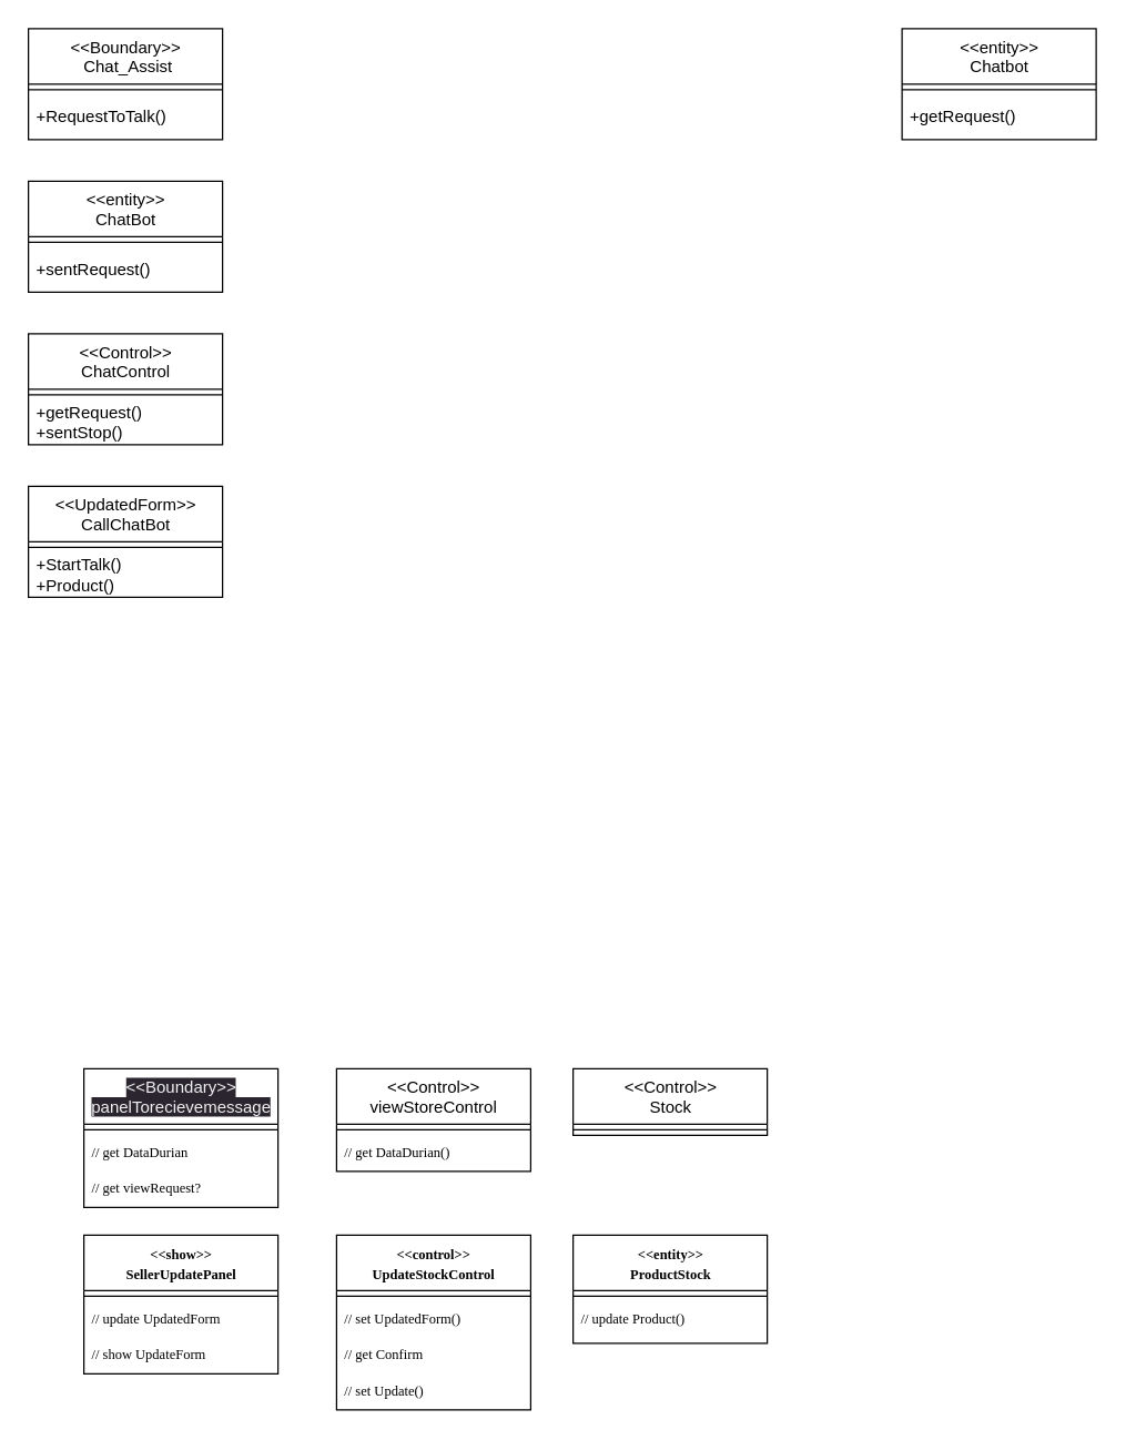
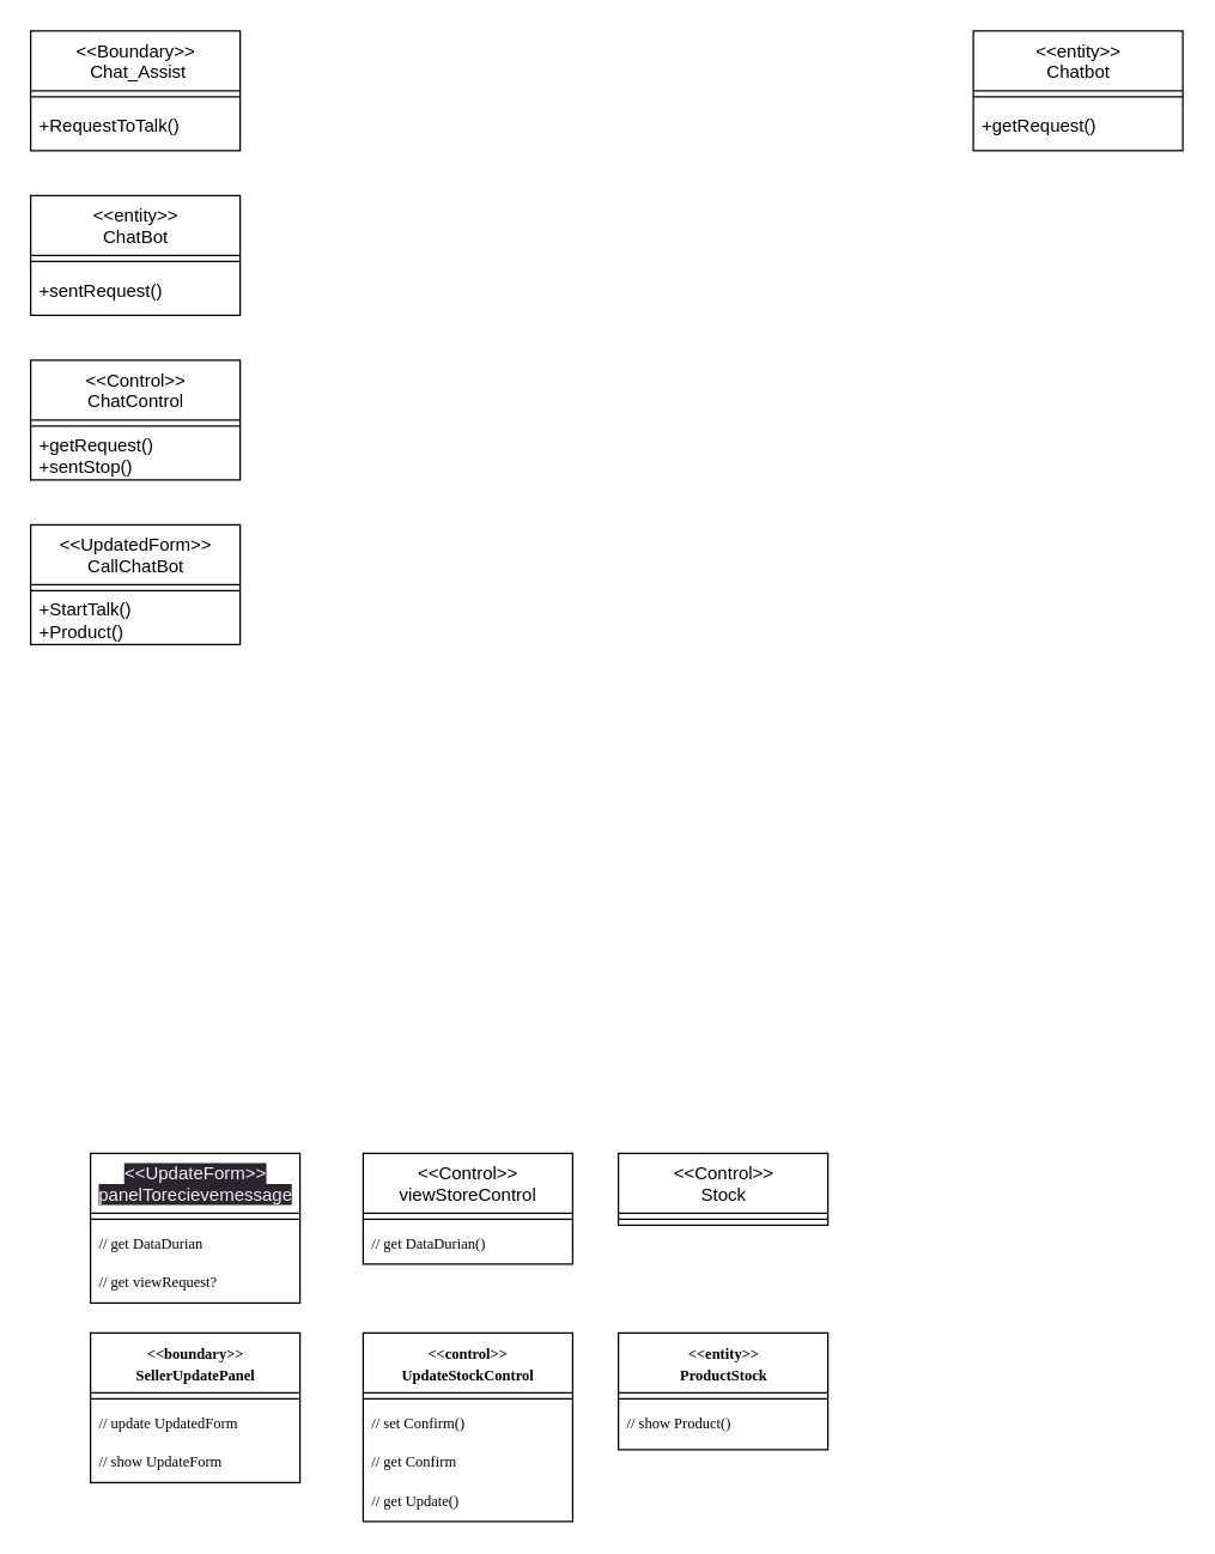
- <mxCell id="29" value="&lt;span style=&quot;color: rgb(240, 240, 240); font-family: Helvetica; font-size: 12px; font-style: normal; font-variant-ligatures: normal; font-variant-caps: normal; font-weight: 400; letter-spacing: normal; orphans: 2; text-align: center; text-indent: 0px; text-transform: none; widows: 2; word-spacing: 0px; -webkit-text-stroke-width: 0px; background-color: rgb(42, 37, 47); text-decoration-thickness: initial; text-decoration-style: initial; text-decoration-color: initial; float: none; display: inline !important;&quot;&gt;&amp;lt;&amp;lt;Boundary&amp;gt;&amp;gt;&lt;/span&gt;&lt;br style=&quot;border-color: rgb(0, 0, 0); color: rgb(240, 240, 240); font-family: Helvetica; font-size: 12px; font-style: normal; font-variant-ligatures: normal; font-variant-caps: normal; font-weight: 400; letter-spacing: normal; orphans: 2; text-align: center; text-indent: 0px; text-transform: none; widows: 2; word-spacing: 0px; -webkit-text-stroke-width: 0px; background-color: rgb(42, 37, 47); text-decoration-thickness: initial; text-decoration-style: initial; text-decoration-color: initial;&quot;&gt;&lt;span style=&quot;color: rgb(240, 240, 240); font-family: Helvetica; font-size: 12px; font-style: normal; font-variant-ligatures: normal; font-variant-caps: normal; font-weight: 400; letter-spacing: normal; orphans: 2; text-align: center; text-indent: 0px; text-transform: none; widows: 2; word-spacing: 0px; -webkit-text-stroke-width: 0px; background-color: rgb(42, 37, 47); text-decoration-thickness: initial; text-decoration-style: initial; text-decoration-color: initial; float: none; display: inline !important;&quot;&gt;panelTorecievemessage&lt;/span&gt;&lt;br&gt;" style="swimlane;fontStyle=0;align=center;verticalAlign=top;childLayout=stackLayout;horizontal=1;startSize=40;horizontalStack=0;resizeParent=1;resizeParentMax=0;resizeLast=0;collapsible=0;marginBottom=0;html=1;" parent="1" vertex="1"><mxGeometry x="60" y="770" width="140" height="100" as="geometry" /></mxCell>
+ <mxCell id="29" value="&lt;span style=&quot;color: rgb(240, 240, 240); font-family: Helvetica; font-size: 12px; font-style: normal; font-variant-ligatures: normal; font-variant-caps: normal; font-weight: 400; letter-spacing: normal; orphans: 2; text-align: center; text-indent: 0px; text-transform: none; widows: 2; word-spacing: 0px; -webkit-text-stroke-width: 0px; background-color: rgb(42, 37, 47); text-decoration-thickness: initial; text-decoration-style: initial; text-decoration-color: initial; float: none; display: inline !important;&quot;&gt;&amp;lt;&amp;lt;UpdateForm&amp;gt;&amp;gt;&lt;/span&gt;&lt;br style=&quot;border-color: rgb(0, 0, 0); color: rgb(240, 240, 240); font-family: Helvetica; font-size: 12px; font-style: normal; font-variant-ligatures: normal; font-variant-caps: normal; font-weight: 400; letter-spacing: normal; orphans: 2; text-align: center; text-indent: 0px; text-transform: none; widows: 2; word-spacing: 0px; -webkit-text-stroke-width: 0px; background-color: rgb(42, 37, 47); text-decoration-thickness: initial; text-decoration-style: initial; text-decoration-color: initial;&quot;&gt;&lt;span style=&quot;color: rgb(240, 240, 240); font-family: Helvetica; font-size: 12px; font-style: normal; font-variant-ligatures: normal; font-variant-caps: normal; font-weight: 400; letter-spacing: normal; orphans: 2; text-align: center; text-indent: 0px; text-transform: none; widows: 2; word-spacing: 0px; -webkit-text-stroke-width: 0px; background-color: rgb(42, 37, 47); text-decoration-thickness: initial; text-decoration-style: initial; text-decoration-color: initial; float: none; display: inline !important;&quot;&gt;panelTorecievemessage&lt;/span&gt;&lt;br&gt;" style="swimlane;fontStyle=0;align=center;verticalAlign=top;childLayout=stackLayout;horizontal=1;startSize=40;horizontalStack=0;resizeParent=1;resizeParentMax=0;resizeLast=0;collapsible=0;marginBottom=0;html=1;" parent="1" vertex="1"><mxGeometry x="60" y="770" width="140" height="100" as="geometry" /></mxCell>
- <mxCell id="17" value="&lt;span style=&quot;font-family: Tahoma; font-size: 10px; font-weight: 700;&quot;&gt;&amp;lt;&amp;lt;show&amp;gt;&amp;gt;&lt;/span&gt;&lt;br style=&quot;padding: 0px; margin: 0px; font-family: Tahoma; font-size: 10px; font-weight: 700;&quot;&gt;&lt;span style=&quot;font-family: Tahoma; font-size: 10px; font-weight: 700;&quot;&gt;SellerUpdatePanel&lt;/span&gt;" style="swimlane;fontStyle=0;align=center;verticalAlign=top;childLayout=stackLayout;horizontal=1;startSize=40;horizontalStack=0;resizeParent=1;resizeParentMax=0;resizeLast=0;collapsible=0;marginBottom=0;html=1;" parent="1" vertex="1"><mxGeometry x="60" y="890" width="140" height="100" as="geometry" /></mxCell>
+ <mxCell id="17" value="&lt;span style=&quot;font-family: Tahoma; font-size: 10px; font-weight: 700;&quot;&gt;&amp;lt;&amp;lt;boundary&amp;gt;&amp;gt;&lt;/span&gt;&lt;br style=&quot;padding: 0px; margin: 0px; font-family: Tahoma; font-size: 10px; font-weight: 700;&quot;&gt;&lt;span style=&quot;font-family: Tahoma; font-size: 10px; font-weight: 700;&quot;&gt;SellerUpdatePanel&lt;/span&gt;" style="swimlane;fontStyle=0;align=center;verticalAlign=top;childLayout=stackLayout;horizontal=1;startSize=40;horizontalStack=0;resizeParent=1;resizeParentMax=0;resizeLast=0;collapsible=0;marginBottom=0;html=1;" parent="1" vertex="1"><mxGeometry x="60" y="890" width="140" height="100" as="geometry" /></mxCell>
- <mxCell id="23" value="// set UpdatedForm()" style="text;strokeColor=none;fillColor=none;align=left;verticalAlign=top;spacingLeft=4;spacingRight=4;overflow=hidden;rotatable=0;points=[[0,0.5],[1,0.5]];portConstraint=eastwest;strokeWidth=0;fontFamily=Tahoma;fontSize=10;" parent="21" vertex="1"><mxGeometry y="48" width="140" height="26" as="geometry" /></mxCell>
+ <mxCell id="23" value="// set Confirm()" style="text;strokeColor=none;fillColor=none;align=left;verticalAlign=top;spacingLeft=4;spacingRight=4;overflow=hidden;rotatable=0;points=[[0,0.5],[1,0.5]];portConstraint=eastwest;strokeWidth=0;fontFamily=Tahoma;fontSize=10;" parent="21" vertex="1"><mxGeometry y="48" width="140" height="26" as="geometry" /></mxCell>
- <mxCell id="28" value="// update Product()" style="text;strokeColor=none;fillColor=none;align=left;verticalAlign=top;spacingLeft=4;spacingRight=4;overflow=hidden;rotatable=0;points=[[0,0.5],[1,0.5]];portConstraint=eastwest;strokeWidth=0;fontFamily=Tahoma;fontSize=10;" parent="26" vertex="1"><mxGeometry y="48" width="140" height="30" as="geometry" /></mxCell>
+ <mxCell id="28" value="// show Product()" style="text;strokeColor=none;fillColor=none;align=left;verticalAlign=top;spacingLeft=4;spacingRight=4;overflow=hidden;rotatable=0;points=[[0,0.5],[1,0.5]];portConstraint=eastwest;strokeWidth=0;fontFamily=Tahoma;fontSize=10;" parent="26" vertex="1"><mxGeometry y="48" width="140" height="30" as="geometry" /></mxCell>
- <mxCell id="25" value="// set Update()" style="text;strokeColor=none;fillColor=none;align=left;verticalAlign=top;spacingLeft=4;spacingRight=4;overflow=hidden;rotatable=0;points=[[0,0.5],[1,0.5]];portConstraint=eastwest;strokeWidth=0;fontFamily=Tahoma;fontSize=10;" parent="21" vertex="1"><mxGeometry y="100" width="140" height="26" as="geometry" /></mxCell>
+ <mxCell id="25" value="// get Update()" style="text;strokeColor=none;fillColor=none;align=left;verticalAlign=top;spacingLeft=4;spacingRight=4;overflow=hidden;rotatable=0;points=[[0,0.5],[1,0.5]];portConstraint=eastwest;strokeWidth=0;fontFamily=Tahoma;fontSize=10;" parent="21" vertex="1"><mxGeometry y="100" width="140" height="26" as="geometry" /></mxCell>
